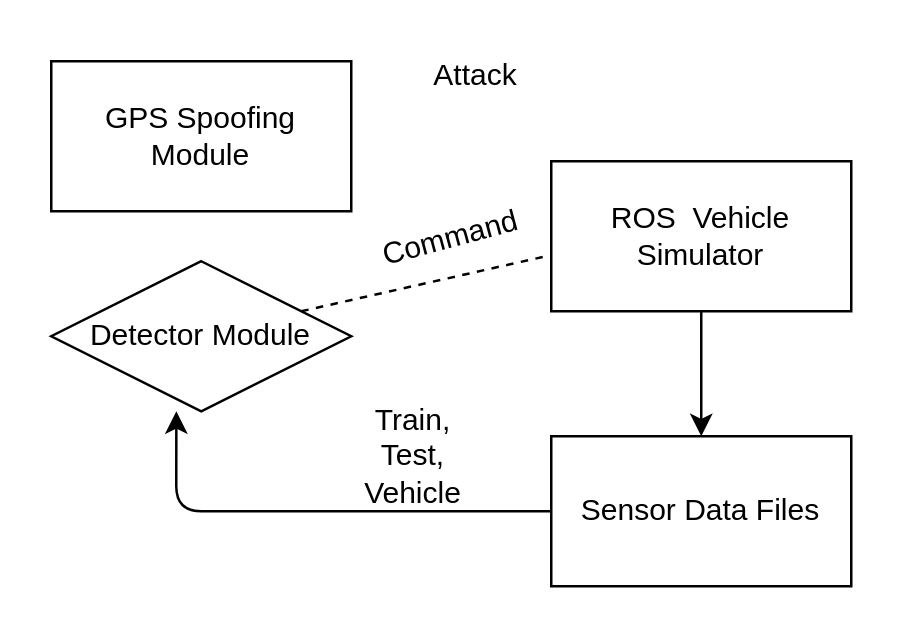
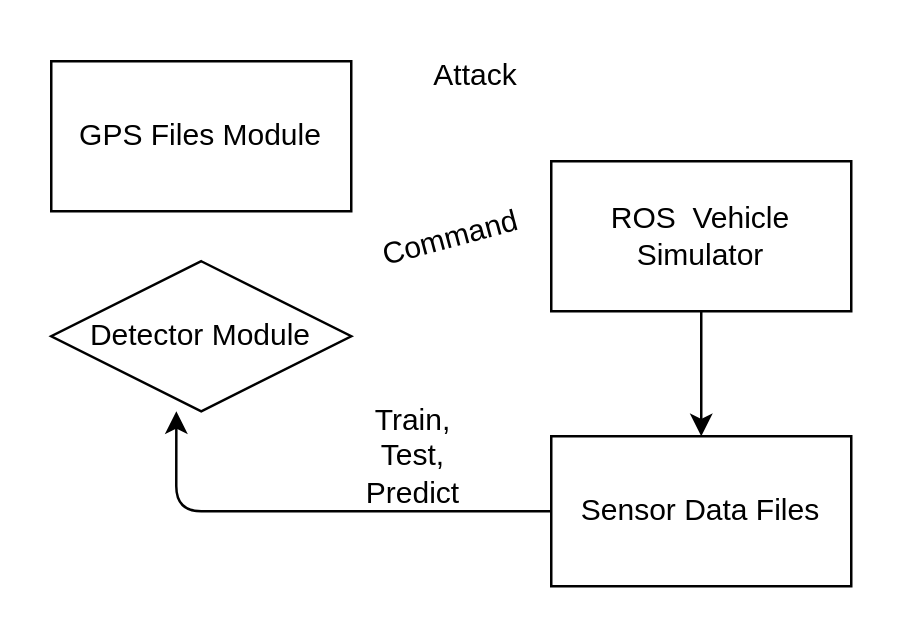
- <mxCell id="2" value="GPS Spoofing Module" style="rounded=0;whiteSpace=wrap;html=1;" vertex="1" parent="1"><mxGeometry x="20" y="24" width="120" height="60" as="geometry" /></mxCell>
+ <mxCell id="2" value="GPS Files Module" style="rounded=0;whiteSpace=wrap;html=1;" vertex="1" parent="1"><mxGeometry x="20" y="24" width="120" height="60" as="geometry" /></mxCell>
- <mxCell id="8" value="" style="endArrow=none;dashed=1;html=1;entryX=-0.017;entryY=0.633;entryDx=0;entryDy=0;entryPerimeter=0;exitX=1;exitY=0.25;exitDx=0;exitDy=0;" edge="1" parent="1" source="3" target="4"><mxGeometry width="50" height="50" relative="1" as="geometry"><mxPoint x="20" y="304" as="sourcePoint" /><mxPoint x="70" y="254" as="targetPoint" /></mxGeometry></mxCell>
- <mxCell id="11" value="Train, Test, Vehicle" style="text;html=1;strokeColor=none;fillColor=none;align=center;verticalAlign=middle;whiteSpace=wrap;rounded=0;" vertex="1" parent="1"><mxGeometry x="145" y="172" width="40" height="20" as="geometry" /></mxCell>
+ <mxCell id="11" value="Train, Test, Predict" style="text;html=1;strokeColor=none;fillColor=none;align=center;verticalAlign=middle;whiteSpace=wrap;rounded=0;" vertex="1" parent="1"><mxGeometry x="145" y="172" width="40" height="20" as="geometry" /></mxCell>
